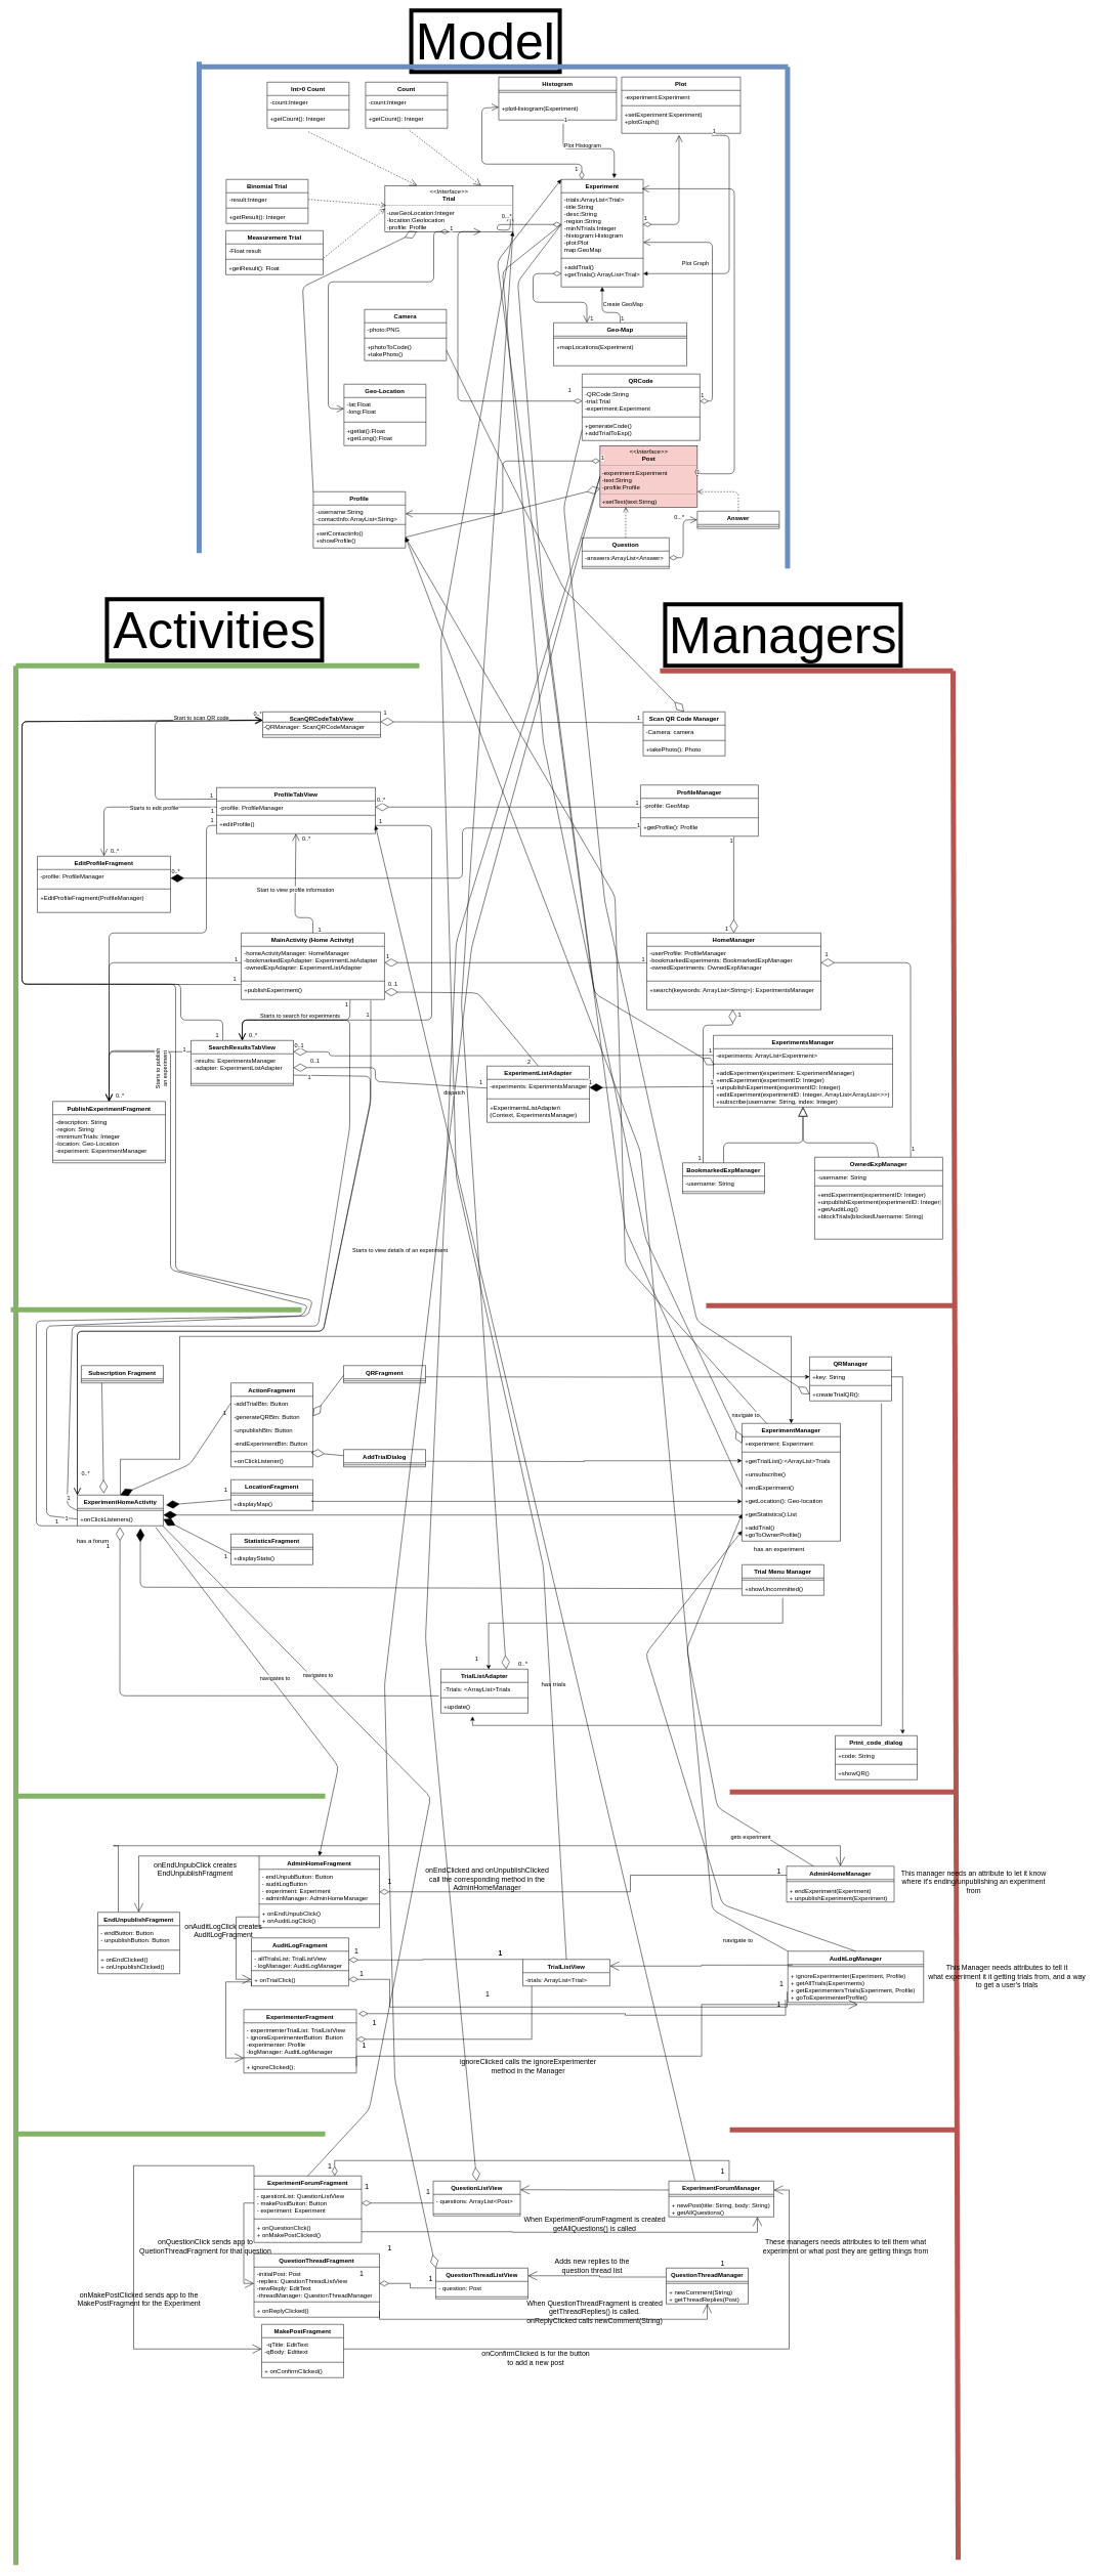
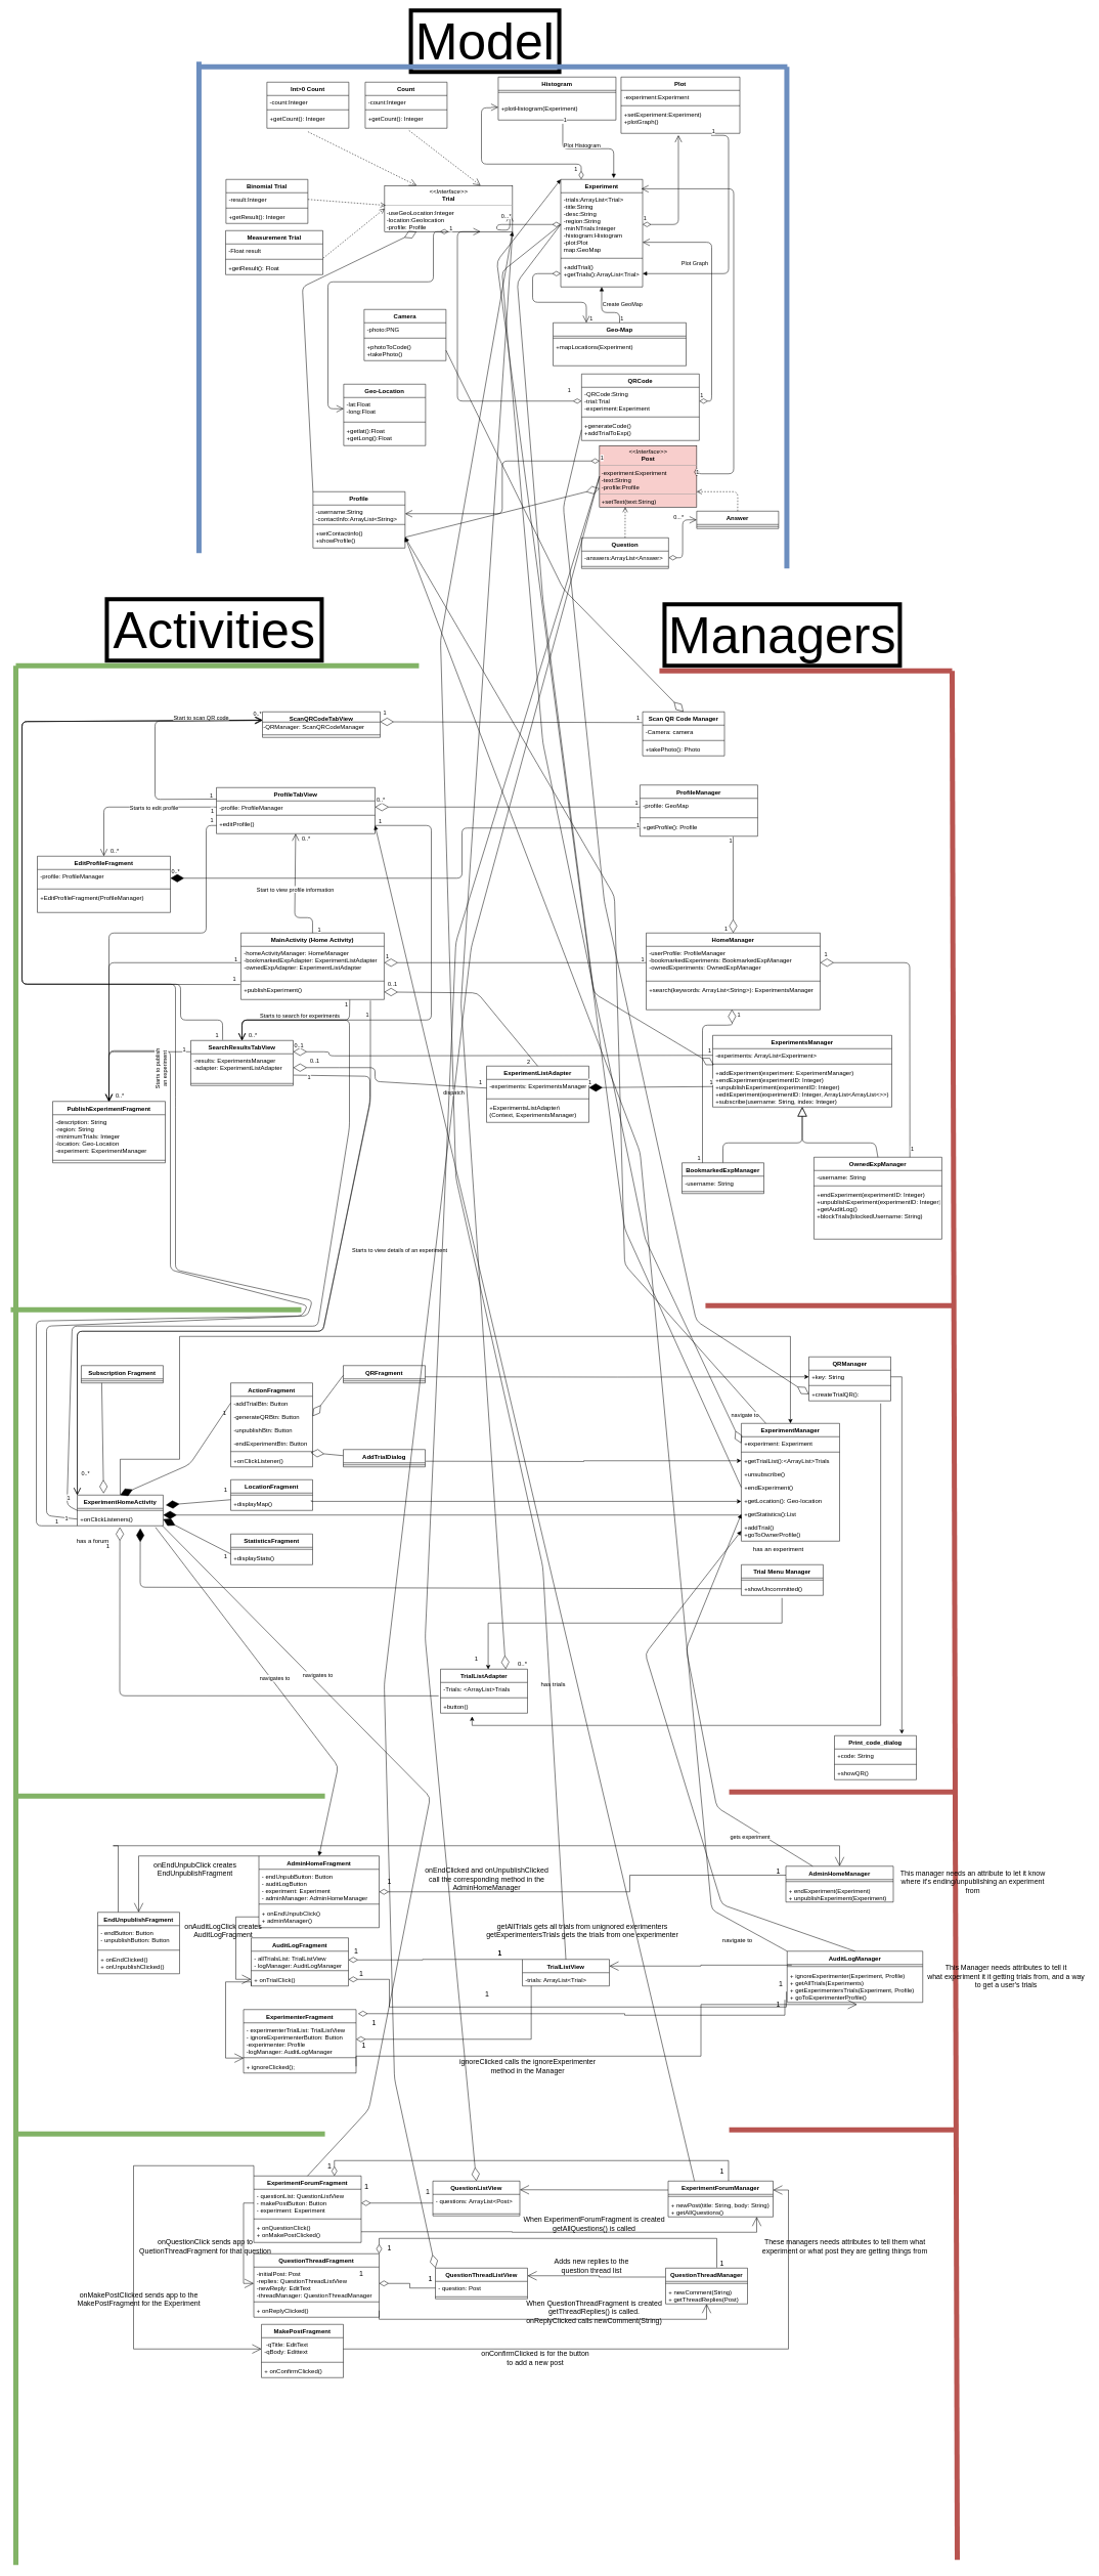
- <mxCell id="251" value="+update()" style="text;strokeColor=none;fillColor=none;align=left;verticalAlign=top;spacingLeft=4;spacingRight=4;overflow=hidden;rotatable=0;points=[[0,0.5],[1,0.5]];portConstraint=eastwest;" vertex="1" parent="248"><mxGeometry y="60" width="170" height="26" as="geometry" /></mxCell>
+ <mxCell id="251" value="+button()" style="text;strokeColor=none;fillColor=none;align=left;verticalAlign=top;spacingLeft=4;spacingRight=4;overflow=hidden;rotatable=0;points=[[0,0.5],[1,0.5]];portConstraint=eastwest;" vertex="1" parent="248"><mxGeometry y="60" width="170" height="26" as="geometry" /></mxCell>
- <mxCell id="298" value="+ onEndUnpubClick()&#10;+ onAuditLogClick()" style="text;strokeColor=none;fillColor=none;align=left;verticalAlign=top;spacingLeft=4;spacingRight=4;overflow=hidden;rotatable=0;points=[[0,0.5],[1,0.5]];portConstraint=eastwest;" vertex="1" parent="295"><mxGeometry y="98" width="235" height="42" as="geometry" /></mxCell>
+ <mxCell id="298" value="+ onEndUnpubClick()&#10;+ adminManager()" style="text;strokeColor=none;fillColor=none;align=left;verticalAlign=top;spacingLeft=4;spacingRight=4;overflow=hidden;rotatable=0;points=[[0,0.5],[1,0.5]];portConstraint=eastwest;" vertex="1" parent="295"><mxGeometry y="98" width="235" height="42" as="geometry" /></mxCell>
+ <mxCell id="325" value="&lt;div style=&quot;font-size: 14px&quot;&gt;&lt;font style=&quot;font-size: 14px&quot;&gt;getAllTrials gets all trials from unignored exerimenters&lt;/font&gt;&lt;/div&gt;&lt;div style=&quot;font-size: 14px&quot;&gt;&lt;font style=&quot;font-size: 14px&quot;&gt;getExperimentersTrials gets the trials from one experimenter&lt;br&gt;&lt;/font&gt;&lt;/div&gt;" style="text;html=1;align=center;verticalAlign=middle;resizable=0;points=[];autosize=1;" vertex="1" parent="1"><mxGeometry x="942" y="3755" width="390" height="30" as="geometry" /></mxCell>
+ <mxCell id="343" style="edgeStyle=orthogonalEdgeStyle;rounded=0;orthogonalLoop=1;jettySize=auto;html=1;exitX=1;exitY=0;exitDx=0;exitDy=0;entryX=0.625;entryY=-0.014;entryDx=0;entryDy=0;entryPerimeter=0;startArrow=diamondThin;startFill=0;startSize=16;endArrow=none;endFill=0;endSize=16;strokeWidth=1;" edge="1" parent="1" source="344" target="360"><mxGeometry relative="1" as="geometry" /></mxCell>
